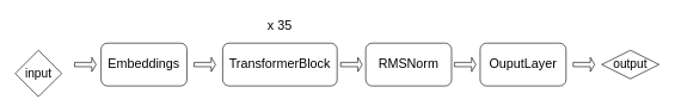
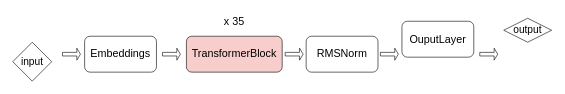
- <mxCell id="4" value="TransformerBlock" style="rounded=1;whiteSpace=wrap;html=1;fontSize=18;" vertex="1" parent="1"><mxGeometry x="310" y="60" width="160" height="60" as="geometry" /></mxCell>
+ <mxCell id="4" value="TransformerBlock" style="rounded=1;whiteSpace=wrap;html=1;fontSize=18;fillColor=#f8cecc;" vertex="1" parent="1"><mxGeometry x="310" y="60" width="160" height="60" as="geometry" /></mxCell>
- <mxCell id="6" value="OuputLayer" style="rounded=1;whiteSpace=wrap;html=1;fontSize=18;" vertex="1" parent="1"><mxGeometry x="670" y="60" width="120" height="60" as="geometry" /></mxCell>
+ <mxCell id="6" value="OuputLayer" style="rounded=1;whiteSpace=wrap;html=1;fontSize=18;" vertex="1" parent="1"><mxGeometry x="670" y="35" width="120" height="60" as="geometry" /></mxCell>
- <mxCell id="7" value="output" style="rhombus;whiteSpace=wrap;html=1;fontSize=17;" vertex="1" parent="1"><mxGeometry x="840" y="70" width="80" height="40" as="geometry" /></mxCell>
+ <mxCell id="7" value="output" style="rhombus;whiteSpace=wrap;html=1;fontSize=17;" vertex="1" parent="1"><mxGeometry x="840" y="30" width="80" height="40" as="geometry" /></mxCell>
